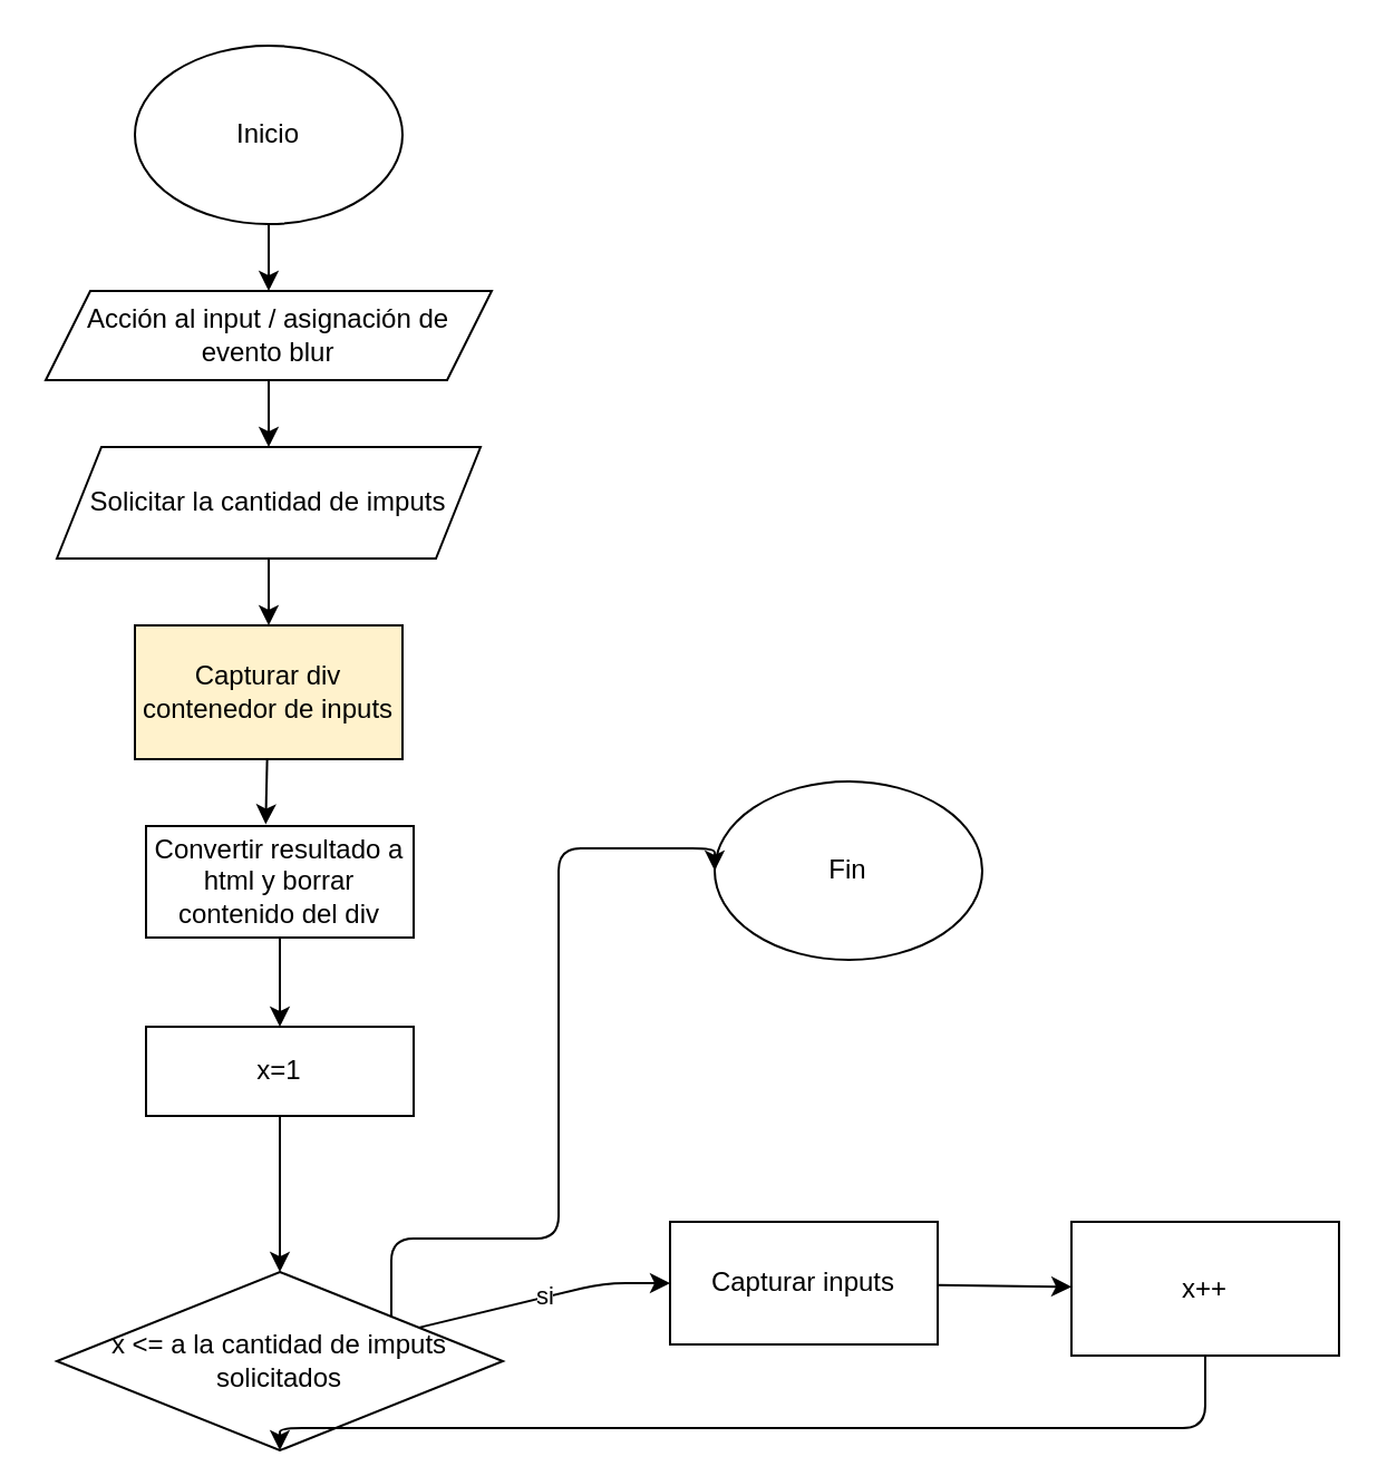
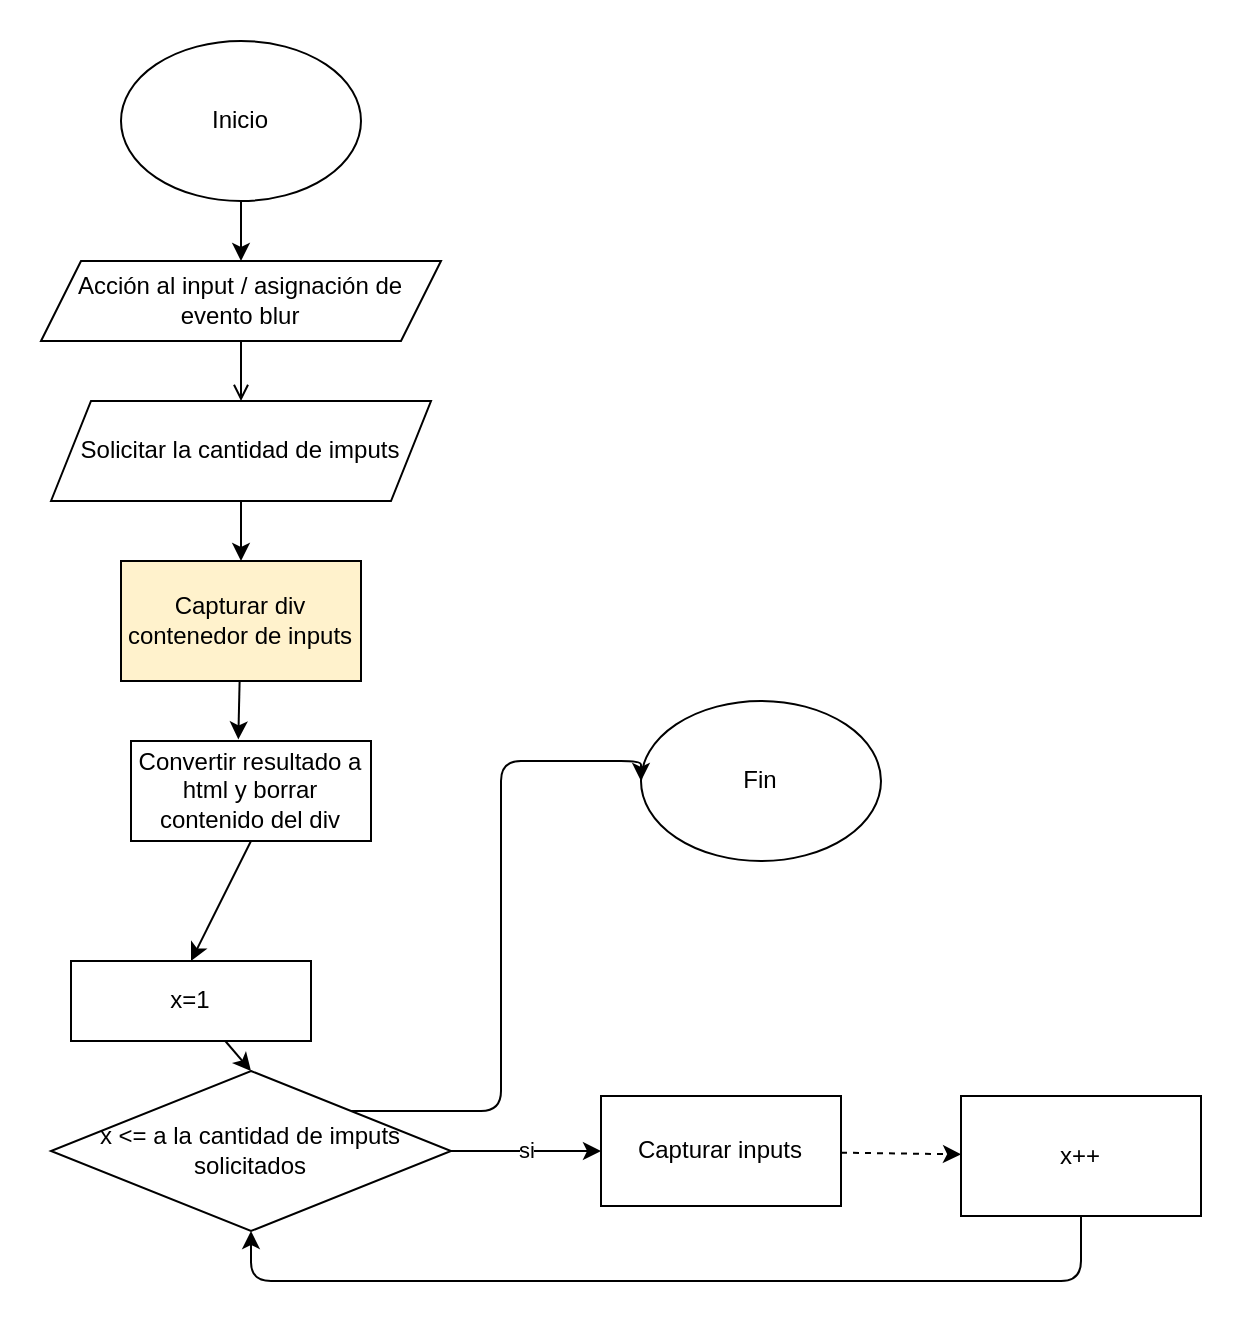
- <mxCell id="12" style="edgeStyle=none;html=1;entryX=0.5;entryY=0;entryDx=0;entryDy=0;" edge="1" parent="1" source="13" target="6"><mxGeometry relative="1" as="geometry" /></mxCell>
+ <mxCell id="12" style="edgeStyle=none;html=1;entryX=0.5;entryY=0;entryDx=0;entryDy=0;endArrow=open;" edge="1" parent="1" source="13" target="6"><mxGeometry relative="1" as="geometry" /></mxCell>
- <mxCell id="17" value="x=1" style="rounded=0;whiteSpace=wrap;html=1;" vertex="1" parent="1"><mxGeometry x="65" y="460" width="120" height="40" as="geometry" /></mxCell>
+ <mxCell id="17" value="x=1" style="rounded=0;whiteSpace=wrap;html=1;" vertex="1" parent="1"><mxGeometry x="35" y="480" width="120" height="40" as="geometry" /></mxCell>
- <mxCell id="18" value="" style="edgeStyle=none;html=1;" edge="1" parent="1" source="19" target="21"><mxGeometry relative="1" as="geometry" /></mxCell>
+ <mxCell id="18" value="" style="edgeStyle=none;html=1;dashed=1;" edge="1" parent="1" source="19" target="21"><mxGeometry relative="1" as="geometry" /></mxCell>
- <mxCell id="11" value="x &amp;lt;= a la cantidad de imputs solicitados" style="rhombus;whiteSpace=wrap;html=1;" vertex="1" parent="1"><mxGeometry x="25" y="570" width="200" height="80" as="geometry" /></mxCell>
+ <mxCell id="11" value="x &amp;lt;= a la cantidad de imputs solicitados" style="rhombus;whiteSpace=wrap;html=1;" vertex="1" parent="1"><mxGeometry x="25" y="535" width="200" height="80" as="geometry" /></mxCell>
